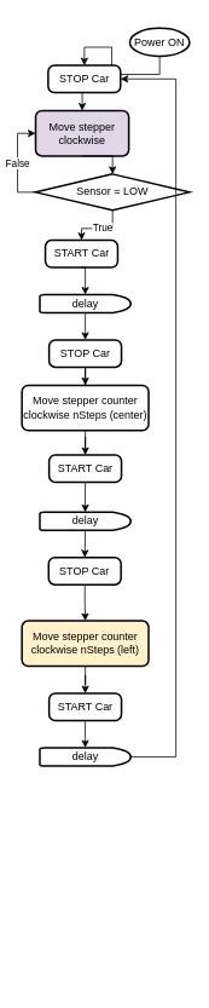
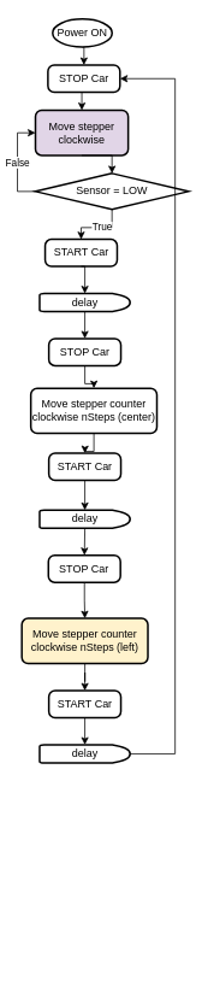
- <mxCell id="3" value="Power ON" style="strokeWidth=2;html=1;shape=mxgraph.flowchart.start_2;whiteSpace=wrap;" parent="1" vertex="1"><mxGeometry x="143" y="30" width="66" height="31" as="geometry" /></mxCell>
+ <mxCell id="3" value="Power ON" style="strokeWidth=2;html=1;shape=mxgraph.flowchart.start_2;whiteSpace=wrap;" parent="1" vertex="1"><mxGeometry x="58" y="20" width="66" height="31" as="geometry" /></mxCell>
- <mxCell id="11" value="Move stepper counter clockwise nSteps (center)" style="rounded=1;whiteSpace=wrap;html=1;absoluteArcSize=1;arcSize=14;strokeWidth=2;" parent="1" vertex="1"><mxGeometry x="23.76" y="424" width="140" height="50" as="geometry" /></mxCell>
+ <mxCell id="11" value="Move stepper counter clockwise nSteps (center)" style="rounded=1;whiteSpace=wrap;html=1;absoluteArcSize=1;arcSize=14;strokeWidth=2;" parent="1" vertex="1"><mxGeometry x="33.76" y="429" width="140" height="50" as="geometry" /></mxCell>
